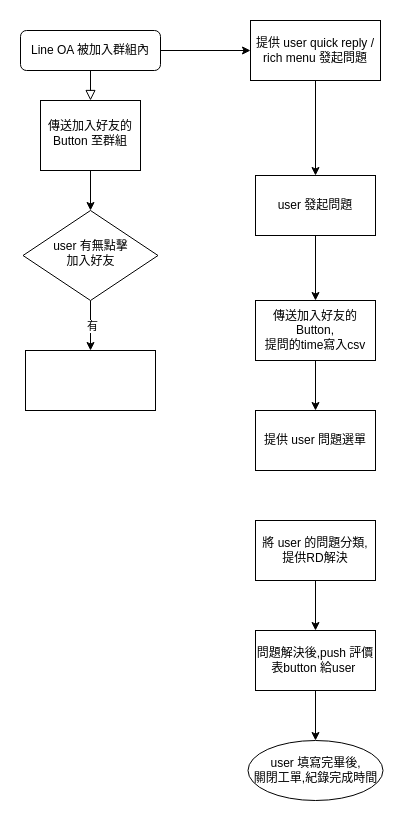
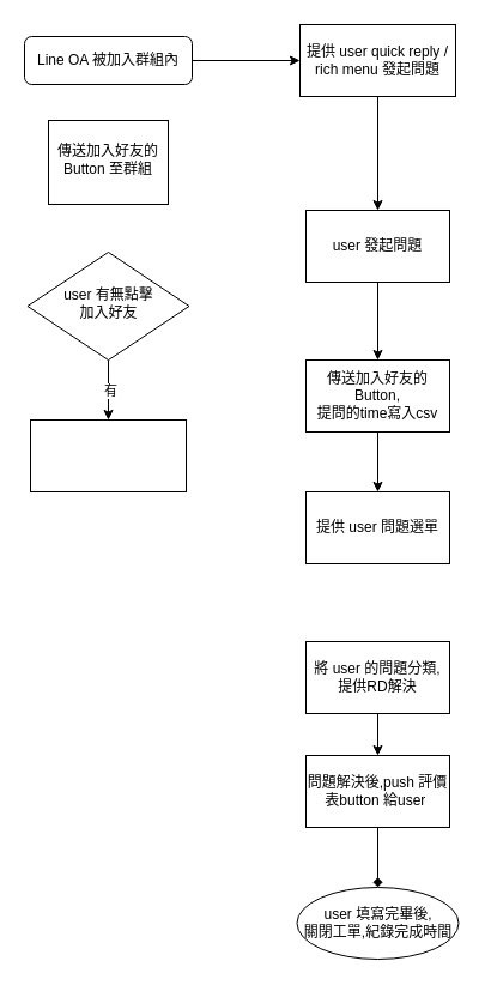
- <mxCell id="2" value="" style="rounded=0;html=1;jettySize=auto;orthogonalLoop=1;fontSize=11;endArrow=block;endFill=0;endSize=8;strokeWidth=1;shadow=0;labelBackgroundColor=none;edgeStyle=orthogonalEdgeStyle;" parent="1" source="4" target="6" edge="1"><mxGeometry relative="1" as="geometry" /></mxCell>
- <mxCell id="5" value="" style="edgeStyle=orthogonalEdgeStyle;rounded=0;orthogonalLoop=1;jettySize=auto;html=1;" parent="1" source="6" target="9" edge="1"><mxGeometry relative="1" as="geometry" /></mxCell>
- <mxCell id="19" value="將 user 的問題分類,&lt;br&gt;提供RD解決" style="rounded=0;whiteSpace=wrap;html=1;glass=0;strokeWidth=1;shadow=0;" parent="1" vertex="1"><mxGeometry x="255" y="520" width="120" height="60" as="geometry" /></mxCell>
+ <mxCell id="19" value="將 user 的問題分類,&lt;br&gt;提供RD解決" style="rounded=0;whiteSpace=wrap;html=1;glass=0;strokeWidth=1;shadow=0;" parent="1" vertex="1"><mxGeometry x="255" y="535" width="120" height="60" as="geometry" /></mxCell>
- <mxCell id="20" value="" style="edgeStyle=orthogonalEdgeStyle;rounded=0;orthogonalLoop=1;jettySize=auto;html=1;" parent="1" source="21" target="22" edge="1"><mxGeometry relative="1" as="geometry" /></mxCell>
+ <mxCell id="20" value="" style="edgeStyle=orthogonalEdgeStyle;rounded=0;orthogonalLoop=1;jettySize=auto;html=1;endArrow=diamond;" parent="1" source="21" target="22" edge="1"><mxGeometry relative="1" as="geometry" /></mxCell>
